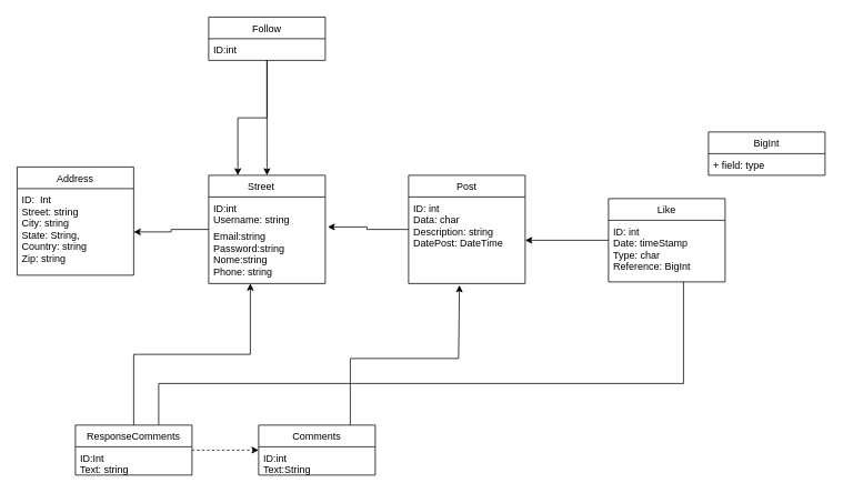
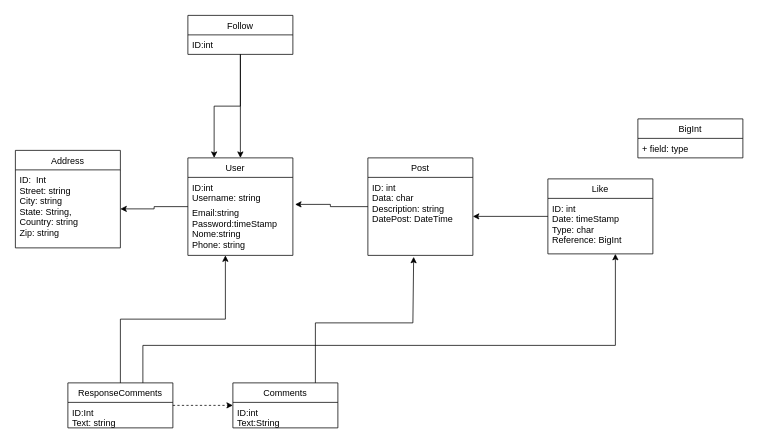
- <mxCell id="3" value="Street    " style="swimlane;fontStyle=0;childLayout=stackLayout;horizontal=1;startSize=26;fillColor=none;horizontalStack=0;resizeParent=1;resizeParentMax=0;resizeLast=0;collapsible=1;marginBottom=0;" vertex="1" parent="1"><mxGeometry x="250" y="210" width="140" height="130" as="geometry" /></mxCell>
+ <mxCell id="3" value="User    " style="swimlane;fontStyle=0;childLayout=stackLayout;horizontal=1;startSize=26;fillColor=none;horizontalStack=0;resizeParent=1;resizeParentMax=0;resizeLast=0;collapsible=1;marginBottom=0;" vertex="1" parent="1"><mxGeometry x="250" y="210" width="140" height="130" as="geometry" /></mxCell>
- <mxCell id="5" value="Email:string&#10;Password:string&#10;Nome:string&#10;Phone: string" style="text;strokeColor=none;fillColor=none;align=left;verticalAlign=top;spacingLeft=4;spacingRight=4;overflow=hidden;rotatable=0;points=[[0,0.5],[1,0.5]];portConstraint=eastwest;" vertex="1" parent="3"><mxGeometry y="60" width="140" height="70" as="geometry" /></mxCell>
+ <mxCell id="5" value="Email:string&#10;Password:timeStamp&#10;Nome:string&#10;Phone: string" style="text;strokeColor=none;fillColor=none;align=left;verticalAlign=top;spacingLeft=4;spacingRight=4;overflow=hidden;rotatable=0;points=[[0,0.5],[1,0.5]];portConstraint=eastwest;" vertex="1" parent="3"><mxGeometry y="60" width="140" height="70" as="geometry" /></mxCell>
- <mxCell id="20" style="edgeStyle=orthogonalEdgeStyle;rounded=0;orthogonalLoop=1;jettySize=auto;html=1;endArrow=none;" edge="1" parent="1" source="22" target="13"><mxGeometry relative="1" as="geometry"><Array as="points"><mxPoint x="190" y="460" /><mxPoint x="820" y="460" /></Array></mxGeometry></mxCell>
+ <mxCell id="20" style="edgeStyle=orthogonalEdgeStyle;rounded=0;orthogonalLoop=1;jettySize=auto;html=1;" edge="1" parent="1" source="22" target="13"><mxGeometry relative="1" as="geometry"><Array as="points"><mxPoint x="190" y="460" /><mxPoint x="820" y="460" /></Array></mxGeometry></mxCell>
